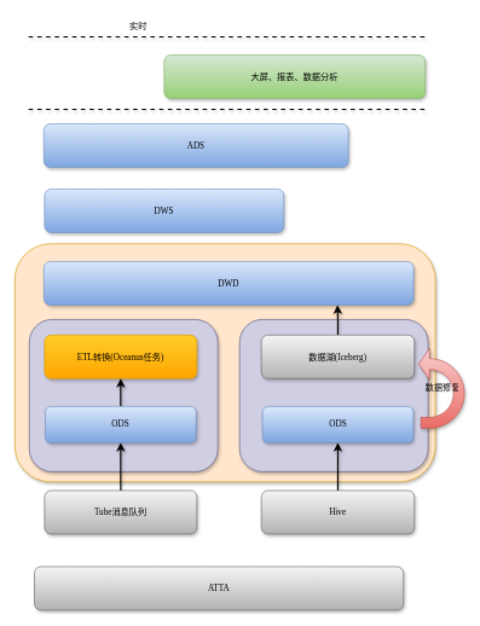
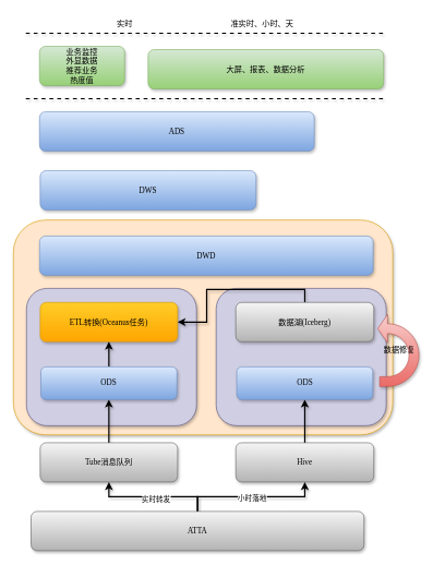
+ <mxCell id="21" value="准实时、小时、天" style="text;html=1;align=center;verticalAlign=middle;resizable=0;points=[];autosize=1;strokeColor=none;fillColor=none;fontFamily=Comic Sans MS;shadow=1;" parent="1" vertex="1"><mxGeometry x="340" y="20" width="120" height="30" as="geometry" /></mxCell>
+ <mxCell id="16" value="业务监控&lt;br&gt;外显数据&lt;br&gt;推荐业务&lt;br&gt;热度值" style="rounded=1;whiteSpace=wrap;html=1;fillColor=#d5e8d4;gradientColor=#97d077;strokeColor=#82b366;shadow=1;fontFamily=Comic Sans MS;" parent="1" vertex="1"><mxGeometry x="60" y="70" width="130" height="60" as="geometry" /></mxCell>
- <mxCell id="11" style="edgeStyle=orthogonalEdgeStyle;rounded=0;orthogonalLoop=1;jettySize=auto;html=1;exitX=0.5;exitY=0;exitDx=0;exitDy=0;entryX=0.794;entryY=1;entryDx=0;entryDy=0;entryPerimeter=0;fontFamily=Comic Sans MS;fillColor=#f5f5f5;gradientColor=#b3b3b3;strokeColor=#000000;shadow=1;strokeWidth=2;" parent="1" source="12" target="8" edge="1"><mxGeometry relative="1" as="geometry" /></mxCell>
+ <mxCell id="11" style="edgeStyle=orthogonalEdgeStyle;rounded=0;orthogonalLoop=1;jettySize=auto;html=1;exitX=0.5;exitY=0;exitDx=0;exitDy=0;fontFamily=Comic Sans MS;fillColor=#f5f5f5;gradientColor=#b3b3b3;strokeColor=#000000;shadow=1;strokeWidth=2;" parent="1" source="12" target="7" edge="1"><mxGeometry relative="1" as="geometry" /></mxCell>
+ <mxCell id="22" style="edgeStyle=orthogonalEdgeStyle;rounded=0;orthogonalLoop=1;jettySize=auto;html=1;exitX=0.5;exitY=0;exitDx=0;exitDy=0;entryX=0.5;entryY=1;entryDx=0;entryDy=0;fontFamily=Comic Sans MS;strokeWidth=2;shadow=1;" parent="1" source="26" target="6" edge="1"><mxGeometry relative="1" as="geometry" /></mxCell>
+ <mxCell id="23" value="实时转发" style="edgeLabel;html=1;align=center;verticalAlign=middle;resizable=0;points=[];fontFamily=Comic Sans MS;" parent="22" vertex="1" connectable="0"><mxGeometry x="-0.022" y="3" relative="1" as="geometry"><mxPoint x="1" as="offset" /></mxGeometry></mxCell>
+ <mxCell id="24" style="edgeStyle=orthogonalEdgeStyle;rounded=0;orthogonalLoop=1;jettySize=auto;html=1;exitX=0.5;exitY=0;exitDx=0;exitDy=0;entryX=0.5;entryY=1;entryDx=0;entryDy=0;fontFamily=Comic Sans MS;strokeWidth=2;shadow=1;" parent="1" source="26" target="10" edge="1"><mxGeometry relative="1" as="geometry" /></mxCell>
+ <mxCell id="25" value="小时落地" style="edgeLabel;html=1;align=center;verticalAlign=middle;resizable=0;points=[];fontFamily=Comic Sans MS;" parent="24" vertex="1" connectable="0"><mxGeometry y="-2" relative="1" as="geometry"><mxPoint as="offset" /></mxGeometry></mxCell>
